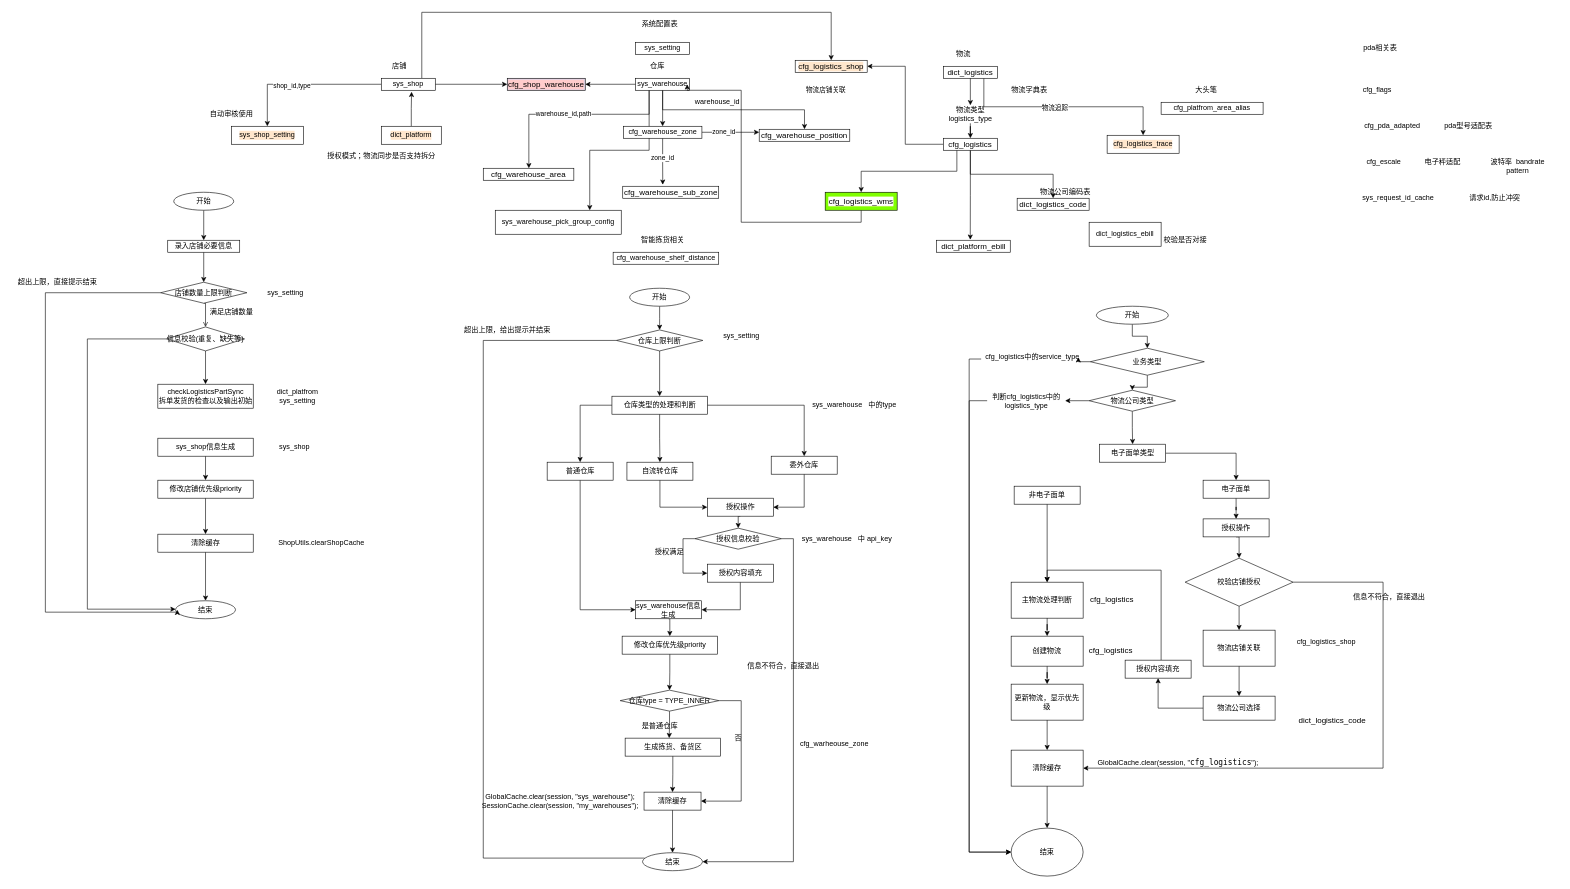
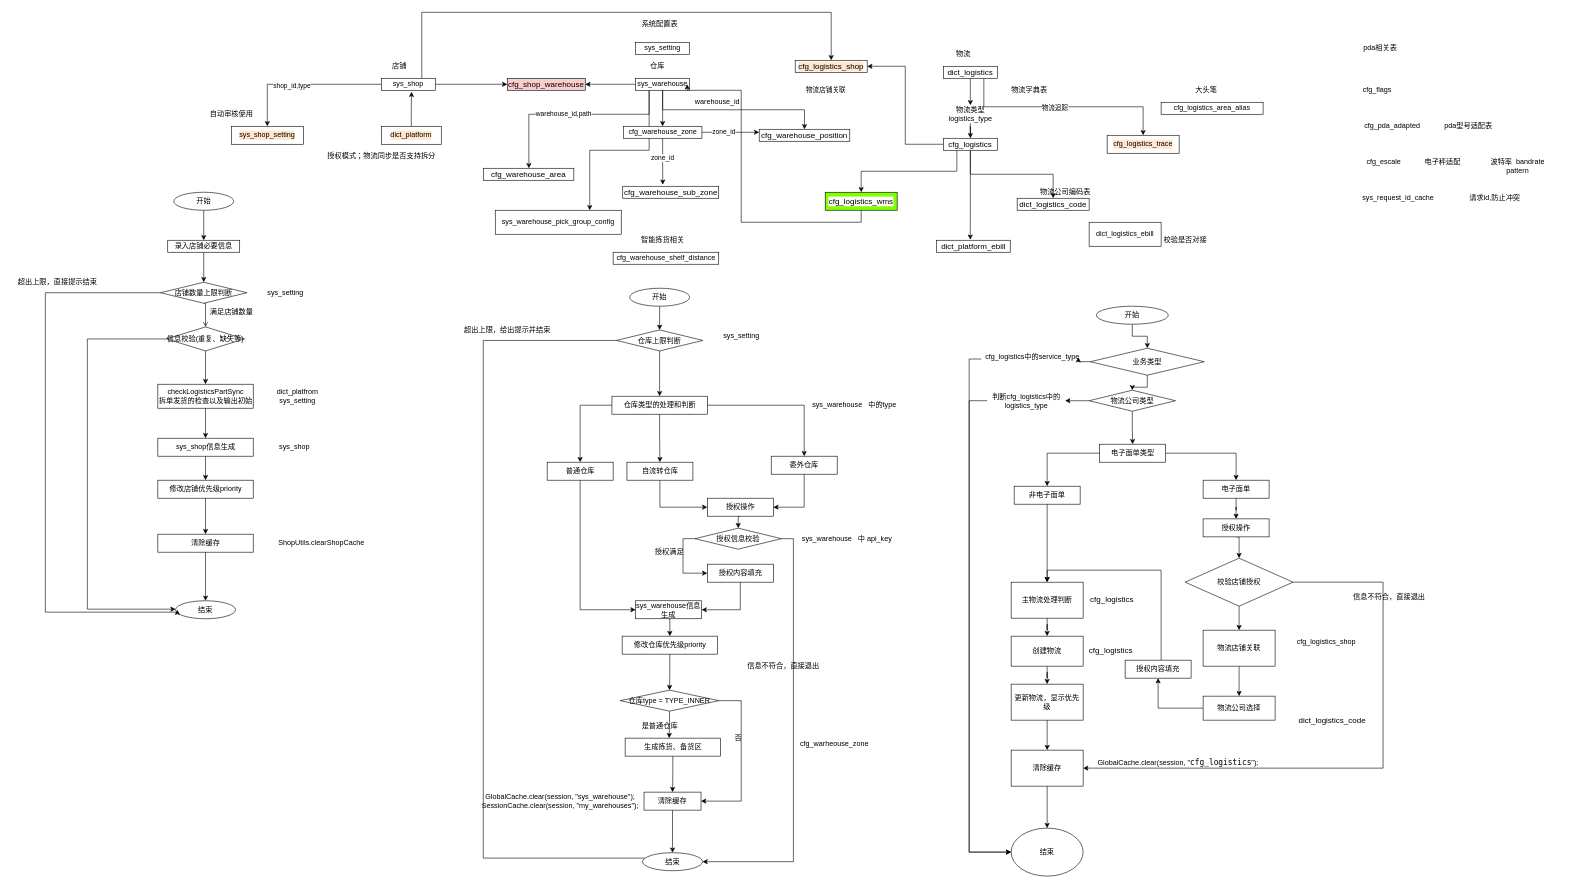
- <mxCell id="39" value="&lt;span style=&quot;text-align: left&quot;&gt;cfg_platfrom_area_alias&lt;/span&gt;" style="rounded=0;whiteSpace=wrap;html=1;" parent="1" vertex="1"><mxGeometry x="1935" y="170" width="170" height="20" as="geometry" /></mxCell>
+ <mxCell id="39" value="&lt;span style=&quot;text-align: left&quot;&gt;cfg_logistics_area_alias&lt;/span&gt;" style="rounded=0;whiteSpace=wrap;html=1;" parent="1" vertex="1"><mxGeometry x="1935" y="170" width="170" height="20" as="geometry" /></mxCell>
+ <mxCell id="62" style="edgeStyle=orthogonalEdgeStyle;rounded=0;orthogonalLoop=1;jettySize=auto;html=1;exitX=0.5;exitY=1;exitDx=0;exitDy=0;entryX=0.5;entryY=0;entryDx=0;entryDy=0;" parent="1" source="63" target="70" edge="1"><mxGeometry relative="1" as="geometry" /></mxCell>
+ <mxCell id="154" style="edgeStyle=orthogonalEdgeStyle;rounded=0;orthogonalLoop=1;jettySize=auto;html=1;fontColor=#000000;" parent="1" source="156" target="160" edge="1"><mxGeometry relative="1" as="geometry"><mxPoint x="2205" y="607" as="targetPoint" /></mxGeometry></mxCell>
